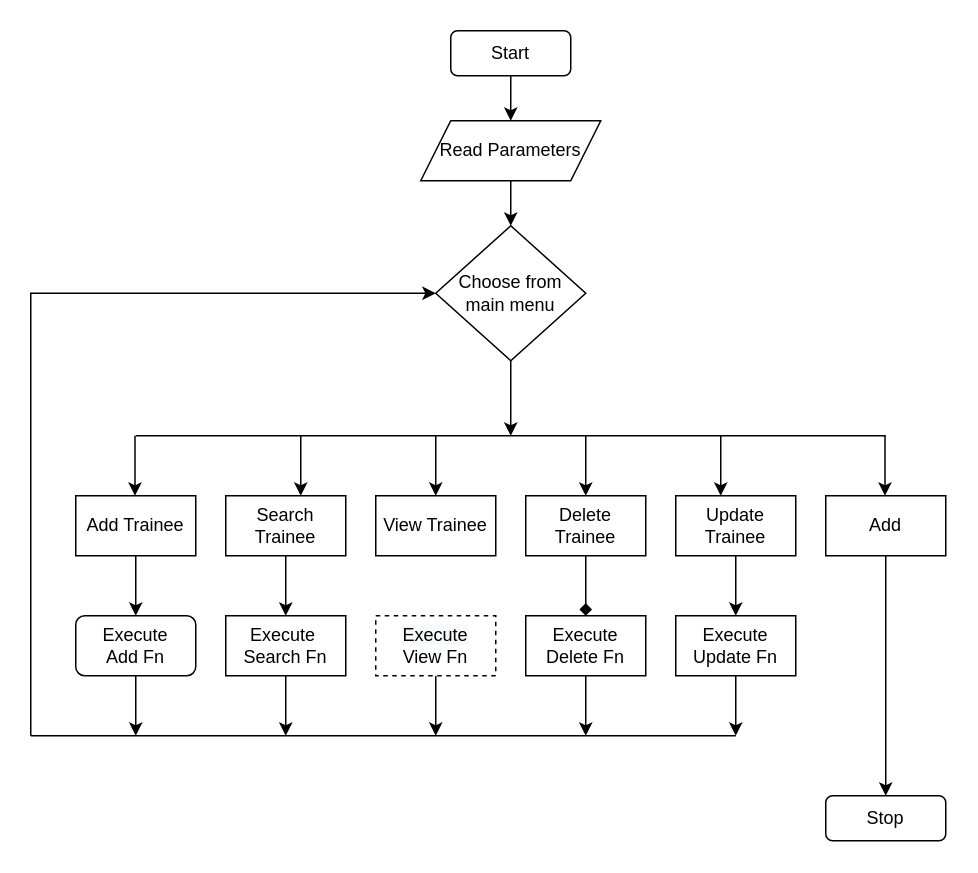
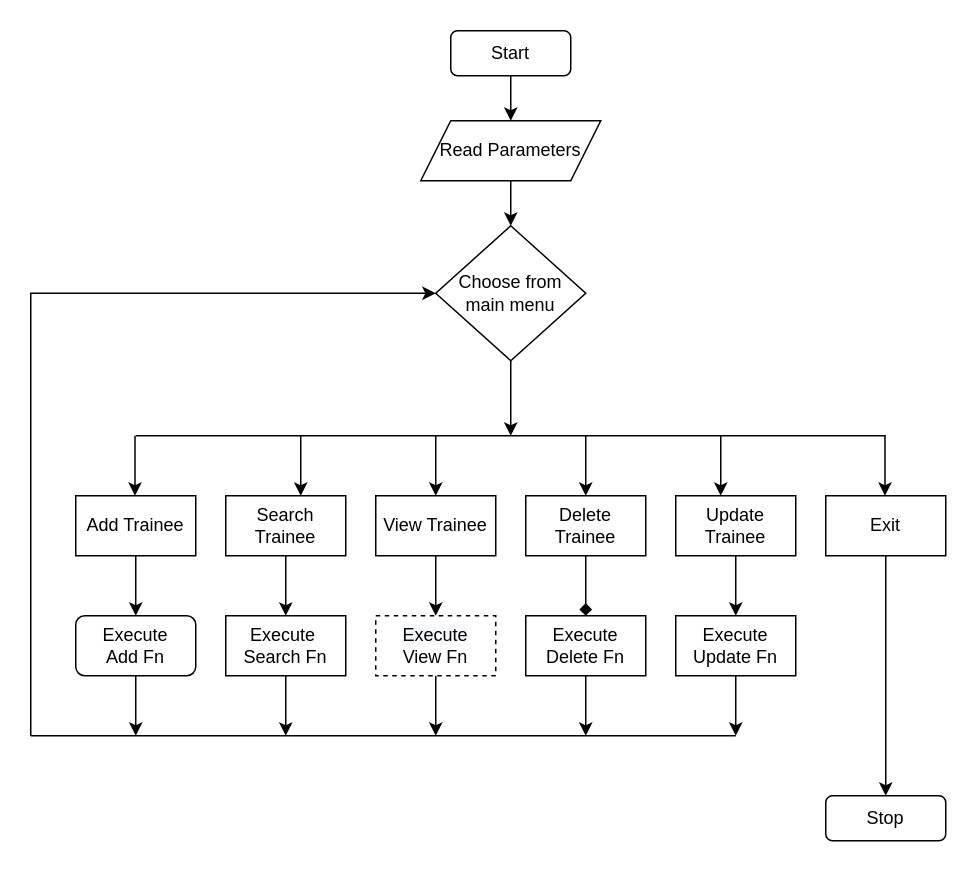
- <mxCell id="27" value="Add" style="rounded=0;whiteSpace=wrap;html=1;" vertex="1" parent="1"><mxGeometry x="550" y="330" width="80" height="40" as="geometry" /></mxCell>
+ <mxCell id="27" value="Exit" style="rounded=0;whiteSpace=wrap;html=1;" vertex="1" parent="1"><mxGeometry x="550" y="330" width="80" height="40" as="geometry" /></mxCell>
+ <mxCell id="20" value="" style="edgeStyle=orthogonalEdgeStyle;rounded=0;orthogonalLoop=1;jettySize=auto;html=1;" edge="1" parent="1" source="21" target="33"><mxGeometry relative="1" as="geometry" /></mxCell>
